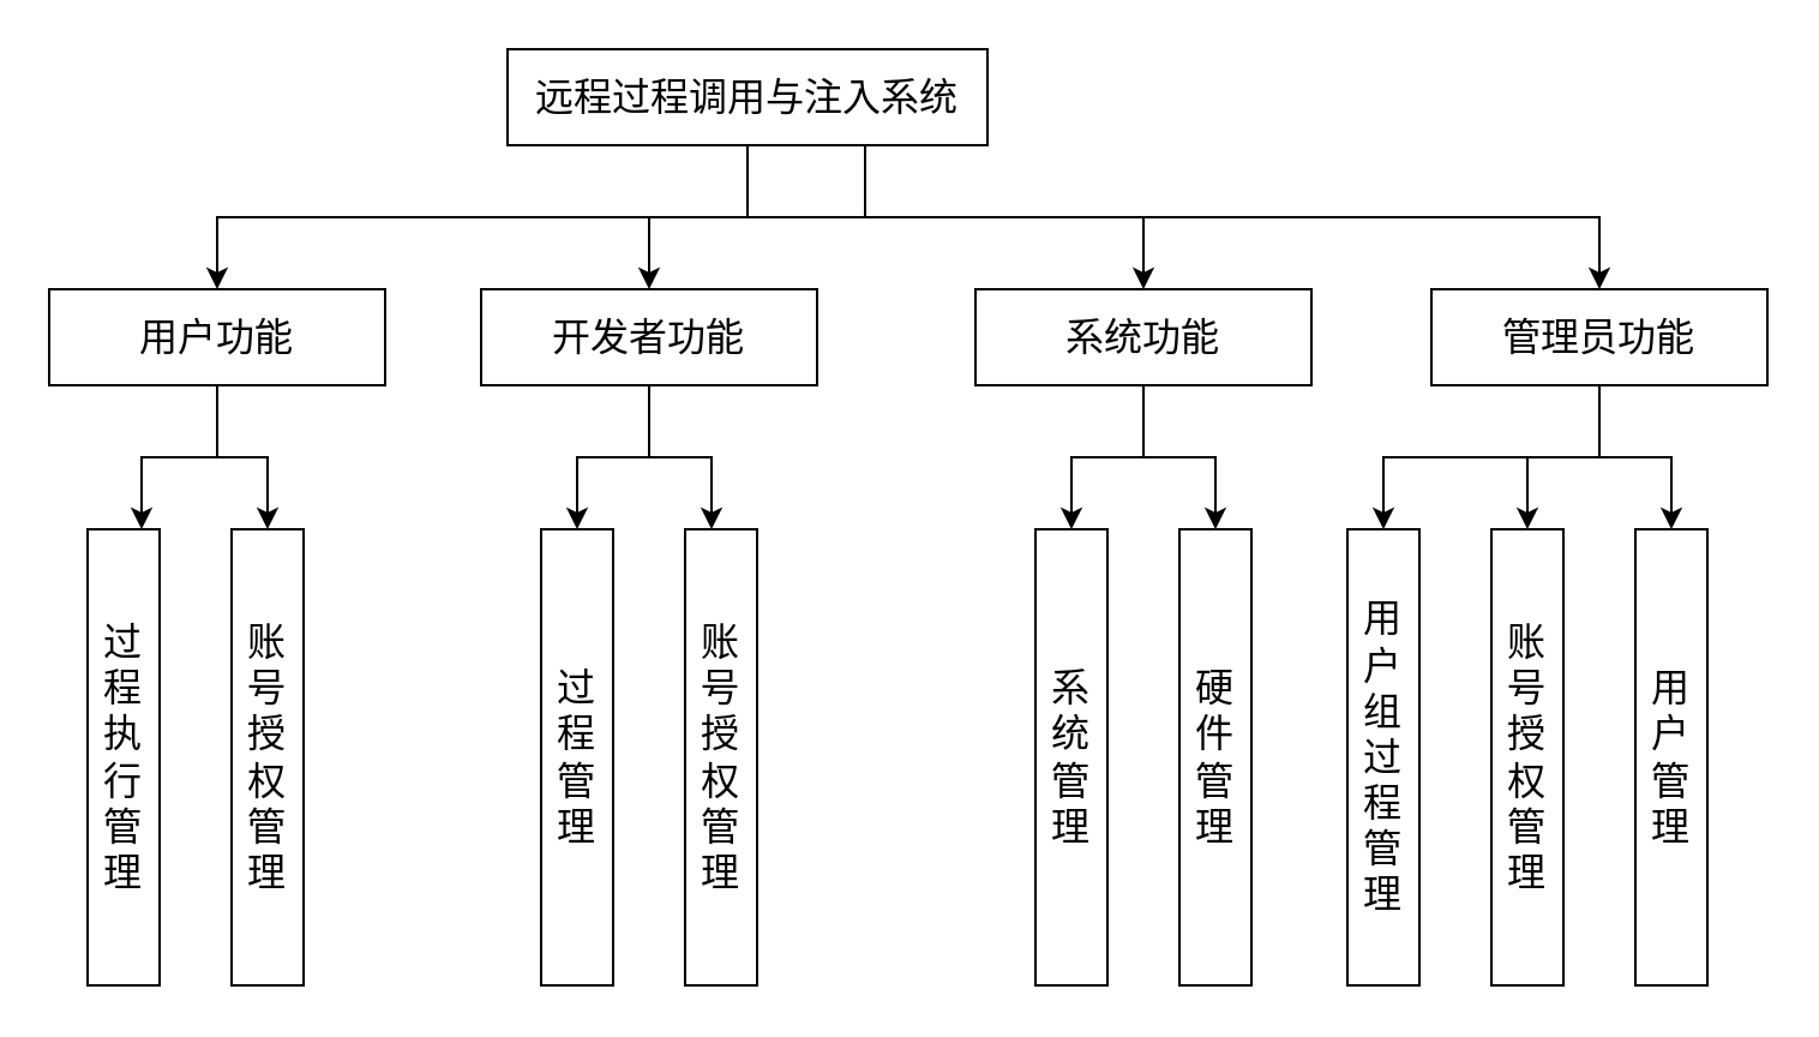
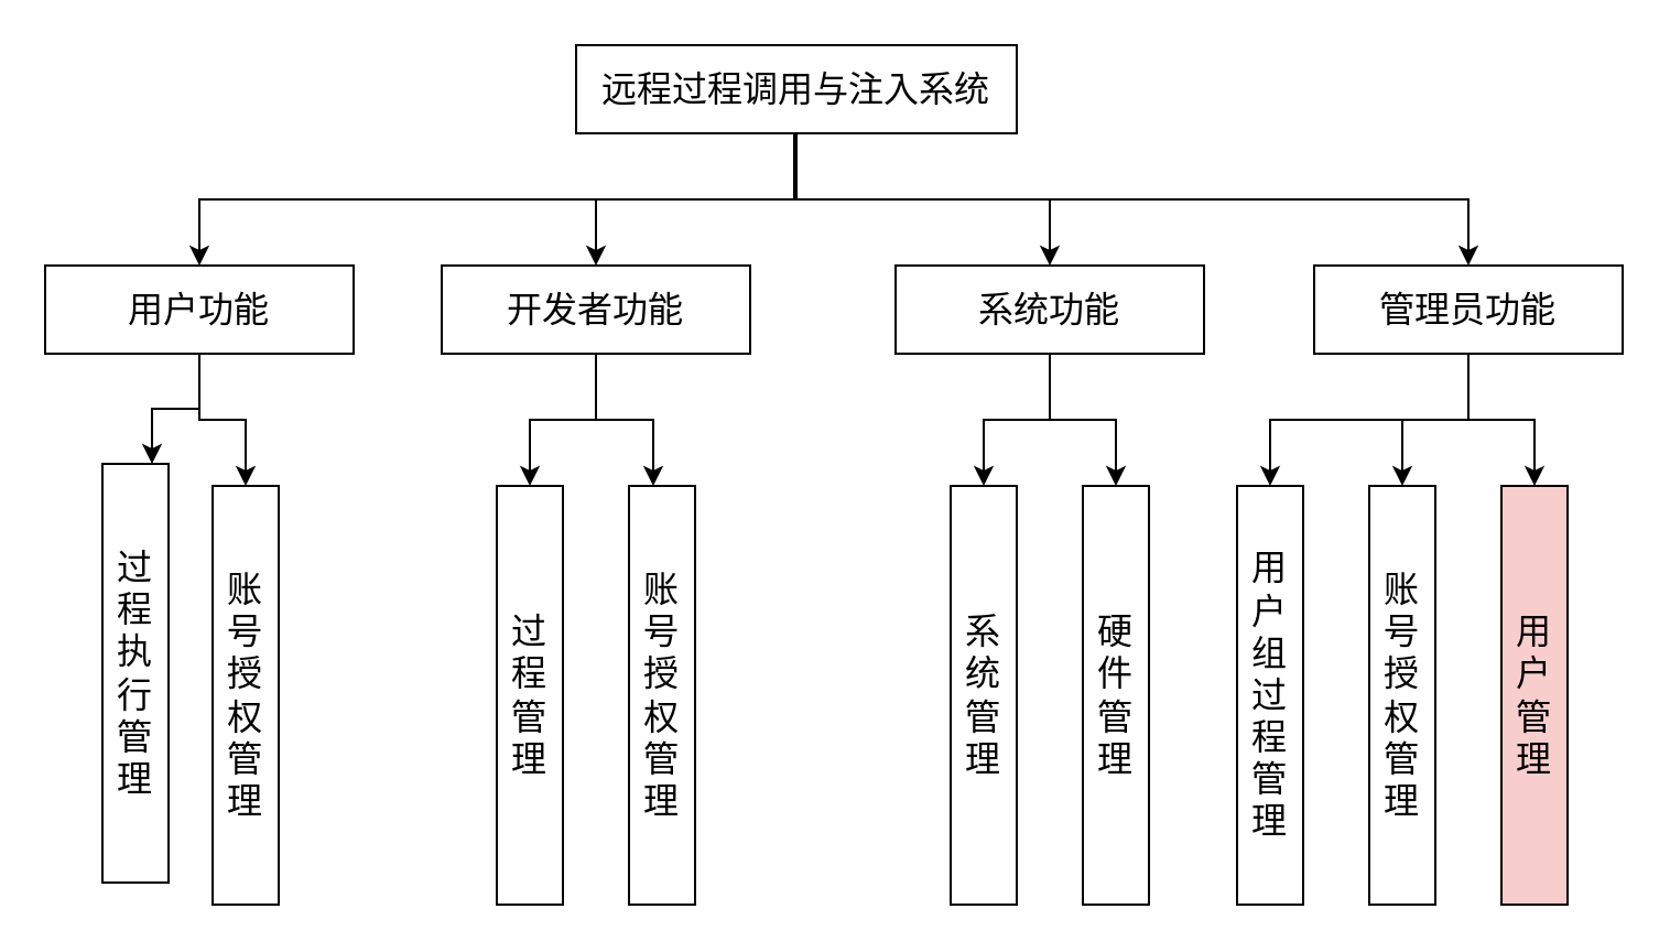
- <mxCell id="6" value="远程过程调用与注入系统" style="rounded=0;whiteSpace=wrap;html=1;fontSize=16;" parent="1" vertex="1"><mxGeometry x="211" y="20" width="200" height="40" as="geometry" /></mxCell>
+ <mxCell id="6" value="远程过程调用与注入系统" style="rounded=0;whiteSpace=wrap;html=1;fontSize=16;" parent="1" vertex="1"><mxGeometry x="261" y="20" width="200" height="40" as="geometry" /></mxCell>
- <mxCell id="20" value="过程执行管理" style="rounded=0;whiteSpace=wrap;html=1;fontSize=16;" parent="1" vertex="1"><mxGeometry x="36" y="220" width="30" height="190" as="geometry" /></mxCell>
+ <mxCell id="20" value="过程执行管理" style="rounded=0;whiteSpace=wrap;html=1;fontSize=16;" parent="1" vertex="1"><mxGeometry x="46" y="210" width="30" height="190" as="geometry" /></mxCell>
- <mxCell id="26" value="用户管理" style="rounded=0;whiteSpace=wrap;html=1;fontSize=16;" parent="1" vertex="1"><mxGeometry x="681" y="220" width="30" height="190" as="geometry" /></mxCell>
+ <mxCell id="26" value="用户管理" style="rounded=0;whiteSpace=wrap;html=1;fontSize=16;fillColor=#f8cecc;" parent="1" vertex="1"><mxGeometry x="681" y="220" width="30" height="190" as="geometry" /></mxCell>
